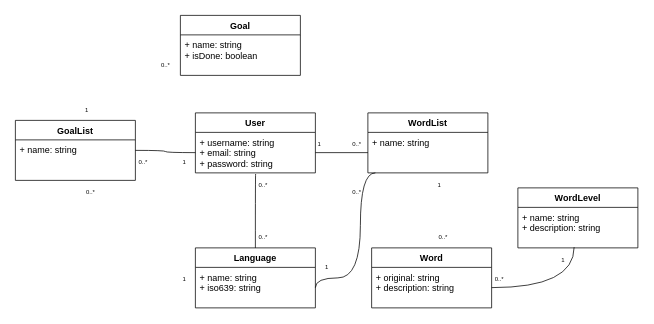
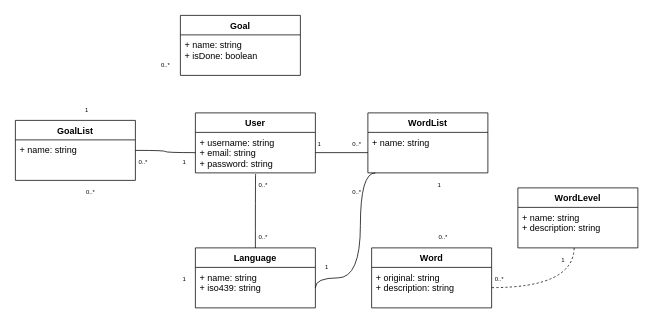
- <mxCell id="15" value="+ name: string&#10;+ iso639: string" style="text;strokeColor=none;fillColor=none;align=left;verticalAlign=top;spacingLeft=4;spacingRight=4;overflow=hidden;rotatable=0;points=[[0,0.5],[1,0.5]];portConstraint=eastwest;" parent="14" vertex="1"><mxGeometry y="26" width="160" height="54" as="geometry" /></mxCell>
+ <mxCell id="15" value="+ name: string&#10;+ iso439: string" style="text;strokeColor=none;fillColor=none;align=left;verticalAlign=top;spacingLeft=4;spacingRight=4;overflow=hidden;rotatable=0;points=[[0,0.5],[1,0.5]];portConstraint=eastwest;" parent="14" vertex="1"><mxGeometry y="26" width="160" height="54" as="geometry" /></mxCell>
- <mxCell id="29" style="edgeStyle=orthogonalEdgeStyle;curved=1;html=1;entryX=0.469;entryY=0.983;entryDx=0;entryDy=0;entryPerimeter=0;fontSize=8;endArrow=none;endFill=0;" parent="1" source="5" target="7" edge="1"><mxGeometry relative="1" as="geometry" /></mxCell>
+ <mxCell id="29" style="edgeStyle=orthogonalEdgeStyle;curved=1;html=1;entryX=0.469;entryY=0.983;entryDx=0;entryDy=0;entryPerimeter=0;fontSize=8;endArrow=none;endFill=0;dashed=1;" parent="1" source="5" target="7" edge="1"><mxGeometry relative="1" as="geometry" /></mxCell>
